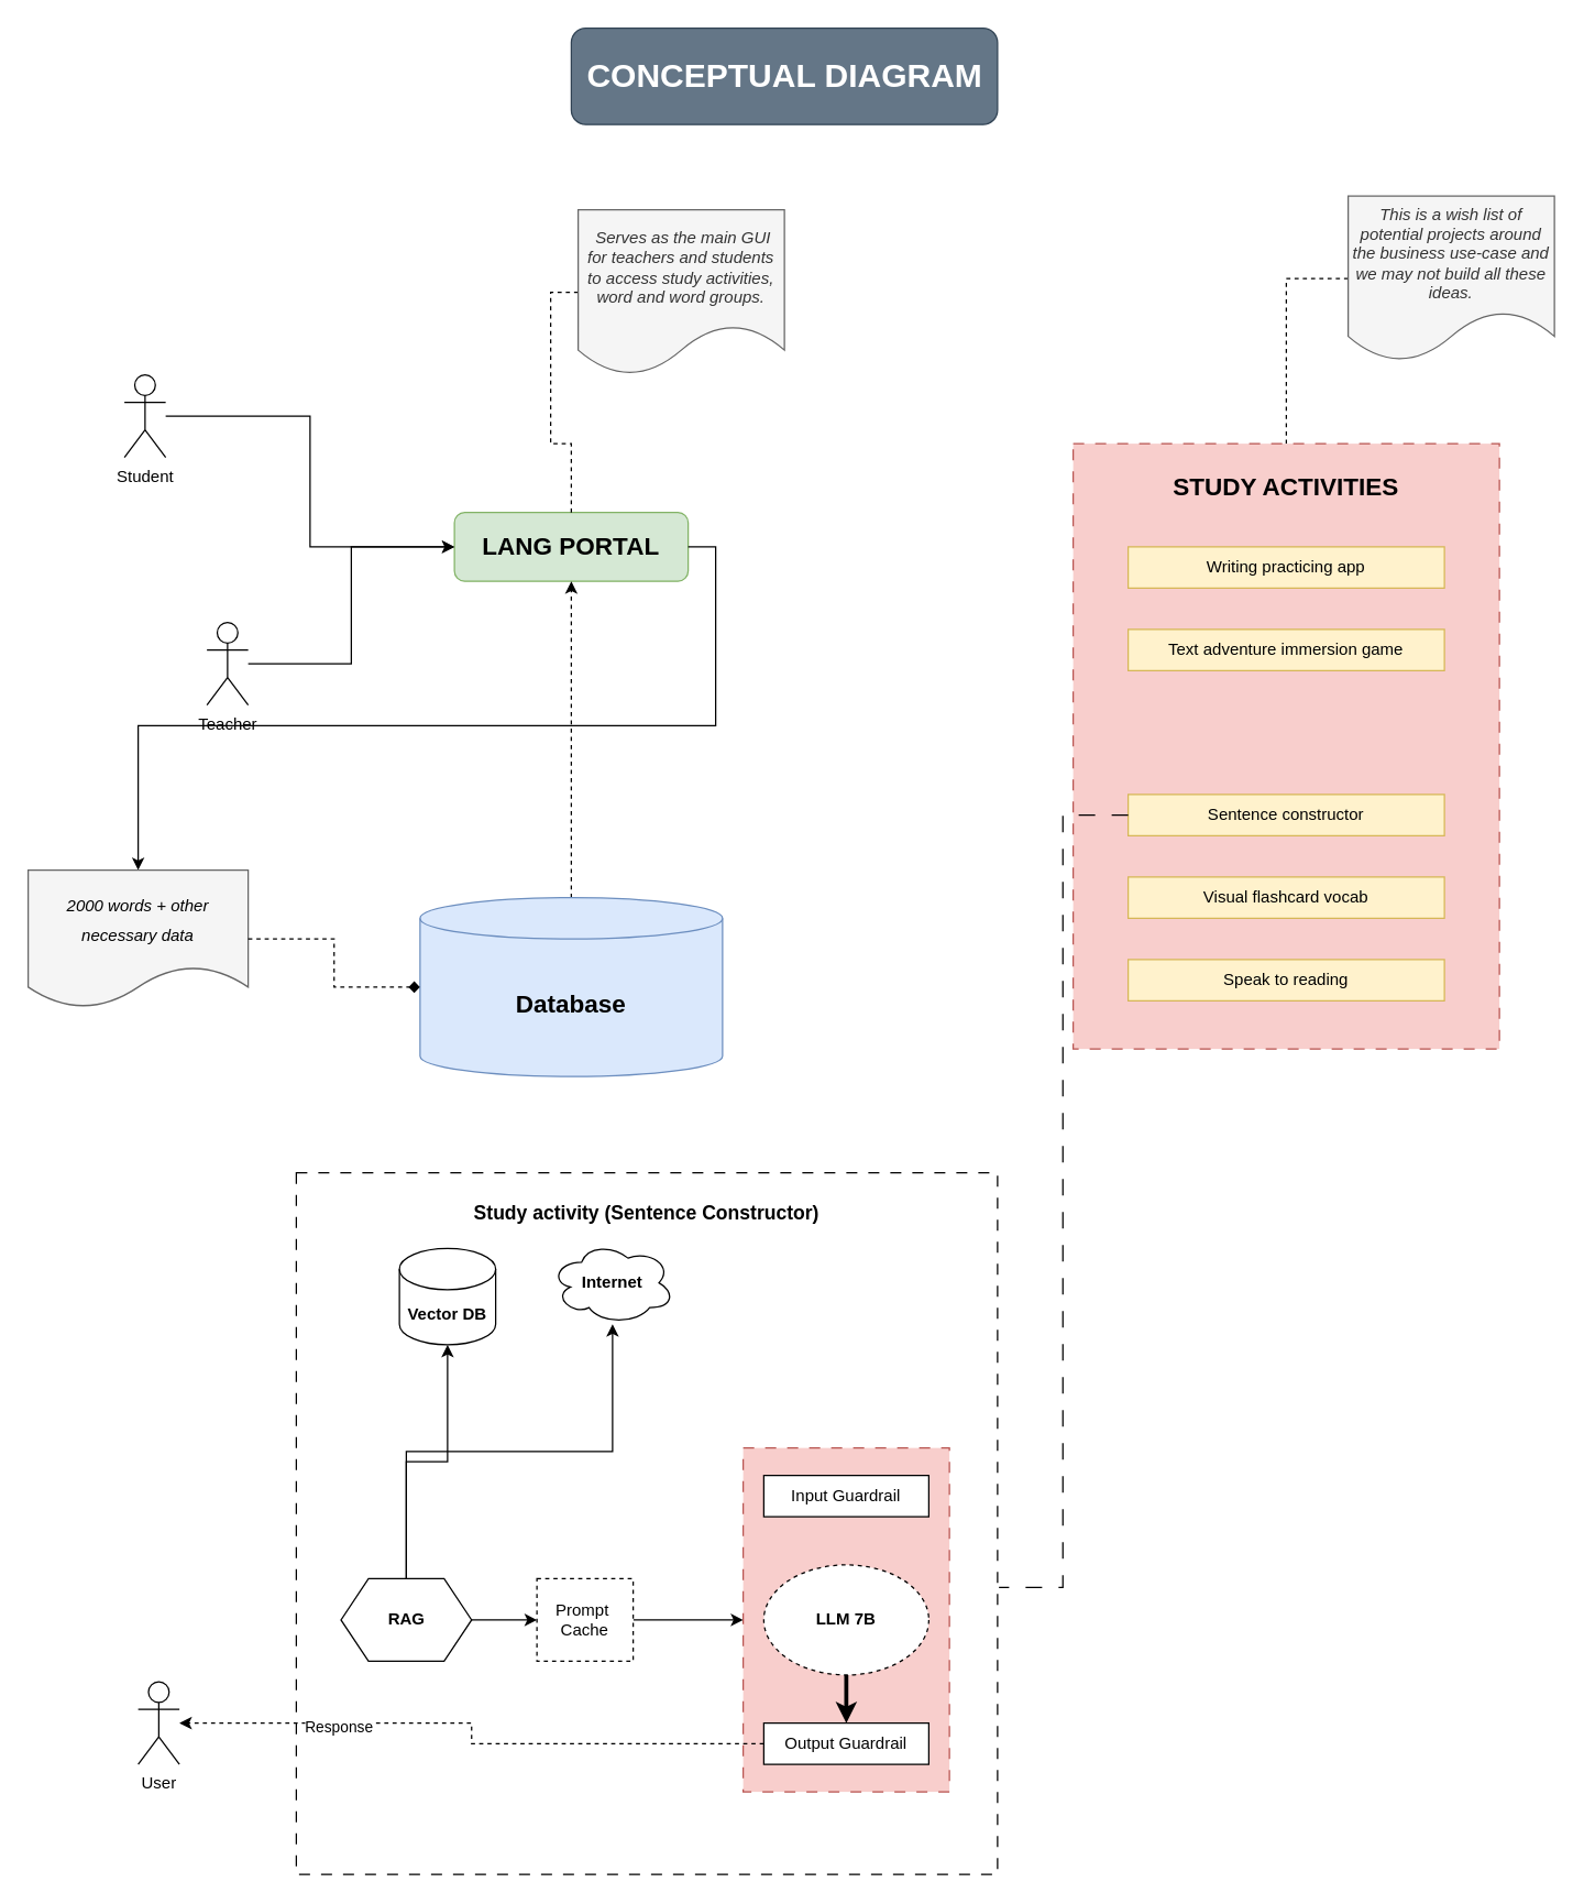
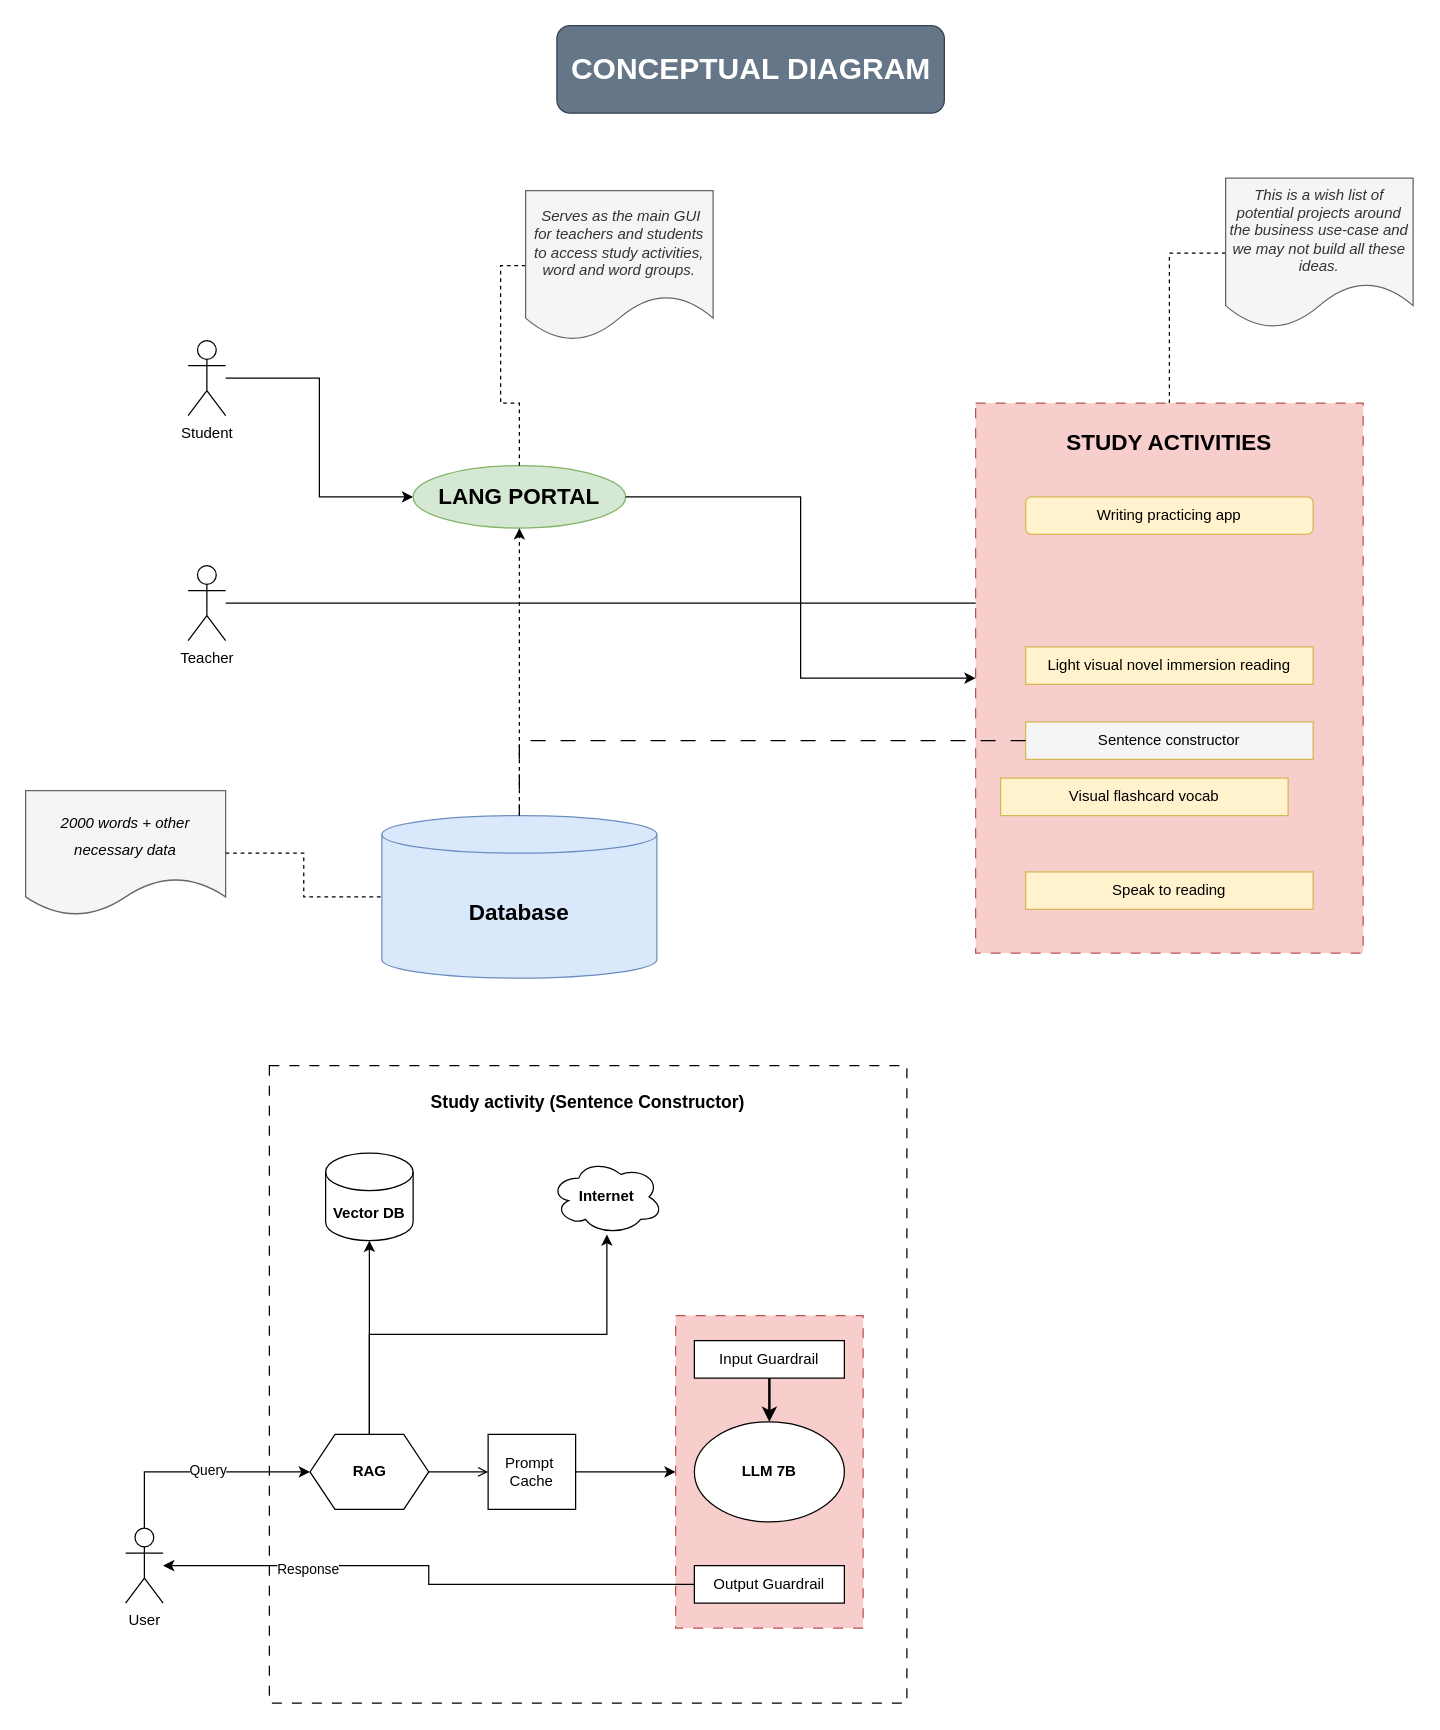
- <mxCell id="41" value="&lt;h1&gt;CONCEPTUAL DIAGRAM&lt;/h1&gt;" style="text;html=1;align=center;verticalAlign=middle;resizable=0;points=[];autosize=1;strokeColor=#314354;rounded=1;fillColor=#647687;fontColor=#ffffff;" parent="1" vertex="1"><mxGeometry x="415" y="20" width="310" height="70" as="geometry" /></mxCell>
+ <mxCell id="41" value="&lt;h1&gt;CONCEPTUAL DIAGRAM&lt;/h1&gt;" style="text;html=1;align=center;verticalAlign=middle;resizable=0;points=[];autosize=1;strokeColor=#314354;rounded=1;fillColor=#647687;fontColor=#ffffff;" parent="1" vertex="1"><mxGeometry x="445" y="20" width="310" height="70" as="geometry" /></mxCell>
- <mxCell id="10" value="Student&lt;div&gt;&lt;br&gt;&lt;/div&gt;" style="shape=umlActor;verticalLabelPosition=bottom;verticalAlign=top;html=1;outlineConnect=0;" parent="1" vertex="1"><mxGeometry x="90" y="272" width="30" height="60" as="geometry" /></mxCell>
+ <mxCell id="10" value="Student&lt;div&gt;&lt;br&gt;&lt;/div&gt;" style="shape=umlActor;verticalLabelPosition=bottom;verticalAlign=top;html=1;outlineConnect=0;" parent="1" vertex="1"><mxGeometry x="150" y="272" width="30" height="60" as="geometry" /></mxCell>
- <mxCell id="2" value="&lt;h2&gt;LANG PORTAL&lt;/h2&gt;" style="rounded=1;whiteSpace=wrap;html=1;fillColor=#d5e8d4;strokeColor=#82b366;" parent="1" vertex="1"><mxGeometry x="330" y="372" width="170" height="50" as="geometry" /></mxCell>
+ <mxCell id="2" value="&lt;h2&gt;LANG PORTAL&lt;/h2&gt;" style="ellipse;whiteSpace=wrap;html=1;fillColor=#d5e8d4;strokeColor=#82b366;" parent="1" vertex="1"><mxGeometry x="330" y="372" width="170" height="50" as="geometry" /></mxCell>
- <mxCell id="16" value="Writing practicing app" style="rounded=0;whiteSpace=wrap;html=1;fillColor=#fff2cc;strokeColor=#d6b656;" parent="14" vertex="1"><mxGeometry x="40" y="75" width="230" height="30" as="geometry" /></mxCell>
+ <mxCell id="16" value="Writing practicing app" style="whiteSpace=wrap;html=1;fillColor=#fff2cc;strokeColor=#d6b656;rounded=1;" parent="14" vertex="1"><mxGeometry x="40" y="75" width="230" height="30" as="geometry" /></mxCell>
- <mxCell id="11" style="edgeStyle=orthogonalEdgeStyle;rounded=0;orthogonalLoop=1;jettySize=auto;html=1;entryX=0;entryY=0.5;entryDx=0;entryDy=0;" parent="1" source="12" target="2" edge="1"><mxGeometry relative="1" as="geometry" /></mxCell>
+ <mxCell id="11" style="edgeStyle=orthogonalEdgeStyle;rounded=0;orthogonalLoop=1;jettySize=auto;html=1;" parent="1" source="12" target="16" edge="1"><mxGeometry relative="1" as="geometry" /></mxCell>
- <mxCell id="17" value="Text adventure immersion game" style="rounded=0;whiteSpace=wrap;html=1;fillColor=#fff2cc;strokeColor=#d6b656;" parent="14" vertex="1"><mxGeometry x="40" y="135" width="230" height="30" as="geometry" /></mxCell>
- <mxCell id="13" style="edgeStyle=orthogonalEdgeStyle;rounded=0;orthogonalLoop=1;jettySize=auto;html=1;exitX=1;exitY=0.5;exitDx=0;exitDy=0;" parent="1" source="2" target="39" edge="1"><mxGeometry relative="1" as="geometry"><mxPoint x="760" y="532" as="targetPoint" /></mxGeometry></mxCell>
+ <mxCell id="13" style="edgeStyle=orthogonalEdgeStyle;rounded=0;orthogonalLoop=1;jettySize=auto;html=1;exitX=1;exitY=0.5;exitDx=0;exitDy=0;" parent="1" source="2" target="15" edge="1"><mxGeometry relative="1" as="geometry"><mxPoint x="760" y="532" as="targetPoint" /></mxGeometry></mxCell>
+ <mxCell id="18" value="Light visual novel immersion reading" style="rounded=0;whiteSpace=wrap;html=1;fillColor=#fff2cc;strokeColor=#d6b656;" parent="14" vertex="1"><mxGeometry x="40" y="195" width="230" height="30" as="geometry" /></mxCell>
- <mxCell id="19" value="Sentence constructor" style="rounded=0;whiteSpace=wrap;html=1;fillColor=#fff2cc;strokeColor=#d6b656;" parent="14" vertex="1"><mxGeometry x="40" y="255" width="230" height="30" as="geometry" /></mxCell>
+ <mxCell id="19" value="Sentence constructor" style="rounded=0;whiteSpace=wrap;html=1;fillColor=#f5f5f5;strokeColor=#d6b656;" parent="14" vertex="1"><mxGeometry x="40" y="255" width="230" height="30" as="geometry" /></mxCell>
- <mxCell id="20" value="Visual flashcard vocab" style="rounded=0;whiteSpace=wrap;html=1;fillColor=#fff2cc;strokeColor=#d6b656;" parent="14" vertex="1"><mxGeometry x="40" y="315" width="230" height="30" as="geometry" /></mxCell>
+ <mxCell id="20" value="Visual flashcard vocab" style="rounded=0;whiteSpace=wrap;html=1;fillColor=#fff2cc;strokeColor=#d6b656;" parent="14" vertex="1"><mxGeometry x="20" y="300" width="230" height="30" as="geometry" /></mxCell>
- <mxCell id="40" style="edgeStyle=orthogonalEdgeStyle;rounded=0;orthogonalLoop=1;jettySize=auto;html=1;entryX=0;entryY=0.5;entryDx=0;entryDy=0;entryPerimeter=0;endArrow=diamond;startFill=0;dashed=1;" parent="1" source="39" target="8" edge="1"><mxGeometry relative="1" as="geometry" /></mxCell>
+ <mxCell id="40" style="edgeStyle=orthogonalEdgeStyle;rounded=0;orthogonalLoop=1;jettySize=auto;html=1;entryX=0;entryY=0.5;entryDx=0;entryDy=0;entryPerimeter=0;endArrow=none;startFill=0;dashed=1;" parent="1" source="39" target="8" edge="1"><mxGeometry relative="1" as="geometry" /></mxCell>
- <mxCell id="25" value="&lt;h4&gt;Internet&lt;/h4&gt;" style="ellipse;shape=cloud;whiteSpace=wrap;html=1;" parent="1" vertex="1"><mxGeometry x="400" y="902" width="90" height="60" as="geometry" /></mxCell>
+ <mxCell id="25" value="&lt;h4&gt;Internet&lt;/h4&gt;" style="ellipse;shape=cloud;whiteSpace=wrap;html=1;" parent="1" vertex="1"><mxGeometry x="440" y="927" width="90" height="60" as="geometry" /></mxCell>
- <mxCell id="24" value="&lt;h4&gt;Vector DB&lt;/h4&gt;" style="shape=cylinder3;whiteSpace=wrap;html=1;boundedLbl=1;backgroundOutline=1;size=15;" parent="1" vertex="1"><mxGeometry x="290" y="907" width="70" height="70" as="geometry" /></mxCell>
+ <mxCell id="24" value="&lt;h4&gt;Vector DB&lt;/h4&gt;" style="shape=cylinder3;whiteSpace=wrap;html=1;boundedLbl=1;backgroundOutline=1;size=15;" parent="1" vertex="1"><mxGeometry x="260" y="922" width="70" height="70" as="geometry" /></mxCell>
+ <mxCell id="37" style="edgeStyle=orthogonalEdgeStyle;rounded=0;orthogonalLoop=1;jettySize=auto;html=1;exitX=0.5;exitY=1;exitDx=0;exitDy=0;strokeWidth=2;" parent="32" source="34" target="35" edge="1"><mxGeometry relative="1" as="geometry" /></mxCell>
- <mxCell id="23" style="edgeStyle=orthogonalEdgeStyle;rounded=0;orthogonalLoop=1;jettySize=auto;html=1;endArrow=none;startFill=0;dashed=1;dashPattern=12 12;entryX=1.002;entryY=0.591;entryDx=0;entryDy=0;entryPerimeter=0;" parent="1" source="19" target="22" edge="1"><mxGeometry relative="1" as="geometry"><mxPoint x="720" y="1112" as="targetPoint" /></mxGeometry></mxCell>
+ <mxCell id="23" style="edgeStyle=orthogonalEdgeStyle;rounded=0;orthogonalLoop=1;jettySize=auto;html=1;endArrow=none;startFill=0;dashed=1;dashPattern=12 12;" parent="1" source="19" target="8" edge="1"><mxGeometry relative="1" as="geometry"><mxPoint x="720" y="1112" as="targetPoint" /></mxGeometry></mxCell>
+ <mxCell id="42" style="edgeStyle=orthogonalEdgeStyle;rounded=0;orthogonalLoop=1;jettySize=auto;html=1;exitX=0.5;exitY=0;exitDx=0;exitDy=0;exitPerimeter=0;entryX=0;entryY=0.5;entryDx=0;entryDy=0;" edge="1" parent="1" source="44" target="29"><mxGeometry relative="1" as="geometry" /></mxCell>
+ <mxCell id="43" value="Query" style="edgeLabel;html=1;align=center;verticalAlign=middle;resizable=0;points=[];" vertex="1" connectable="0" parent="42"><mxGeometry x="0.076" y="2" relative="1" as="geometry"><mxPoint as="offset" /></mxGeometry></mxCell>
- <mxCell id="28" style="edgeStyle=orthogonalEdgeStyle;rounded=0;orthogonalLoop=1;jettySize=auto;html=1;exitX=1;exitY=0.5;exitDx=0;exitDy=0;entryX=0;entryY=0.5;entryDx=0;entryDy=0;" parent="1" source="29" target="31" edge="1"><mxGeometry relative="1" as="geometry" /></mxCell>
+ <mxCell id="28" style="edgeStyle=orthogonalEdgeStyle;rounded=0;orthogonalLoop=1;jettySize=auto;html=1;exitX=1;exitY=0.5;exitDx=0;exitDy=0;entryX=0;entryY=0.5;entryDx=0;entryDy=0;endArrow=open;" parent="1" source="29" target="31" edge="1"><mxGeometry relative="1" as="geometry" /></mxCell>
- <mxCell id="31" value="Prompt&amp;nbsp;&lt;div&gt;Cache&lt;/div&gt;" style="rounded=0;whiteSpace=wrap;html=1;dashed=1;" parent="1" vertex="1"><mxGeometry x="390" y="1147" width="70" height="60" as="geometry" /></mxCell>
+ <mxCell id="31" value="Prompt&amp;nbsp;&lt;div&gt;Cache&lt;/div&gt;" style="rounded=0;whiteSpace=wrap;html=1;" parent="1" vertex="1"><mxGeometry x="390" y="1147" width="70" height="60" as="geometry" /></mxCell>
- <mxCell id="35" value="&lt;h4&gt;LLM 7B&lt;/h4&gt;" style="ellipse;whiteSpace=wrap;html=1;dashed=1;" parent="32" vertex="1"><mxGeometry x="15" y="85" width="120" height="80" as="geometry" /></mxCell>
+ <mxCell id="35" value="&lt;h4&gt;LLM 7B&lt;/h4&gt;" style="ellipse;whiteSpace=wrap;html=1;" parent="32" vertex="1"><mxGeometry x="15" y="85" width="120" height="80" as="geometry" /></mxCell>
- <mxCell id="38" style="edgeStyle=orthogonalEdgeStyle;rounded=0;orthogonalLoop=1;jettySize=auto;html=1;entryX=0.5;entryY=0;entryDx=0;entryDy=0;strokeWidth=3;" parent="32" source="35" target="36" edge="1"><mxGeometry relative="1" as="geometry" /></mxCell>
- <mxCell id="45" style="edgeStyle=orthogonalEdgeStyle;rounded=0;orthogonalLoop=1;jettySize=auto;html=1;exitX=0;exitY=0.5;exitDx=0;exitDy=0;dashed=1;" edge="1" parent="1" source="36" target="44"><mxGeometry relative="1" as="geometry" /></mxCell>
+ <mxCell id="45" style="edgeStyle=orthogonalEdgeStyle;rounded=0;orthogonalLoop=1;jettySize=auto;html=1;exitX=0;exitY=0.5;exitDx=0;exitDy=0;" edge="1" parent="1" source="36" target="44"><mxGeometry relative="1" as="geometry" /></mxCell>
